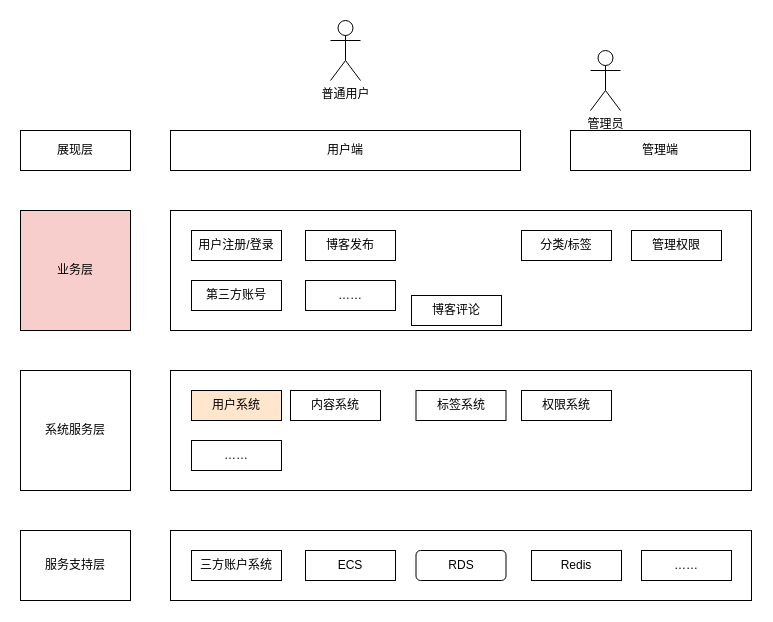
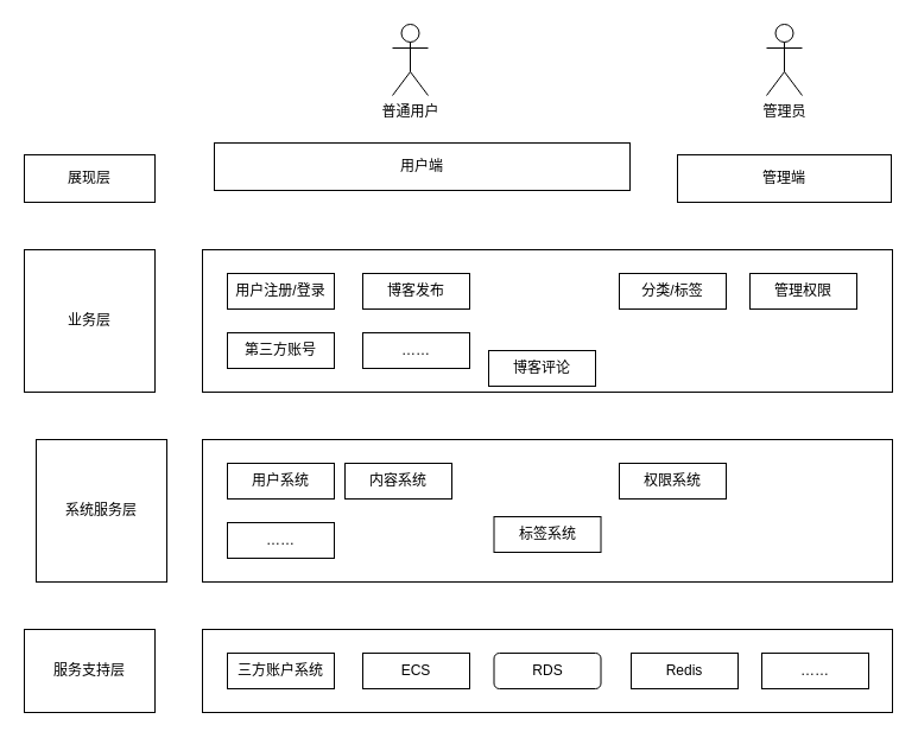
- <mxCell id="4" value="管理员" style="shape=umlActor;verticalLabelPosition=bottom;verticalAlign=top;html=1;outlineConnect=0;" vertex="1" parent="1"><mxGeometry x="590" y="50" width="30" height="60" as="geometry" /></mxCell>
+ <mxCell id="4" value="管理员" style="shape=umlActor;verticalLabelPosition=bottom;verticalAlign=top;html=1;outlineConnect=0;" vertex="1" parent="1"><mxGeometry x="645" y="20" width="30" height="60" as="geometry" /></mxCell>
- <mxCell id="2" value="用户端" style="rounded=0;whiteSpace=wrap;html=1;" vertex="1" parent="1"><mxGeometry x="170" y="130" width="350" height="40" as="geometry" /></mxCell>
+ <mxCell id="2" value="用户端" style="rounded=0;whiteSpace=wrap;html=1;" vertex="1" parent="1"><mxGeometry x="180" y="120" width="350" height="40" as="geometry" /></mxCell>
- <mxCell id="8" value="业务层" style="rounded=0;whiteSpace=wrap;html=1;fillColor=#f8cecc;" vertex="1" parent="1"><mxGeometry x="20" y="210" width="110" height="120" as="geometry" /></mxCell>
+ <mxCell id="8" value="业务层" style="rounded=0;whiteSpace=wrap;html=1;" vertex="1" parent="1"><mxGeometry x="20" y="210" width="110" height="120" as="geometry" /></mxCell>
- <mxCell id="18" value="用户系统" style="rounded=0;whiteSpace=wrap;html=1;fillColor=#ffe6cc;" vertex="1" parent="1"><mxGeometry x="191" y="390" width="90" height="30" as="geometry" /></mxCell>
+ <mxCell id="18" value="用户系统" style="rounded=0;whiteSpace=wrap;html=1;" vertex="1" parent="1"><mxGeometry x="191" y="390" width="90" height="30" as="geometry" /></mxCell>
- <mxCell id="20" value="标签系统" style="rounded=0;whiteSpace=wrap;html=1;" vertex="1" parent="1"><mxGeometry x="415.5" y="390" width="90" height="30" as="geometry" /></mxCell>
+ <mxCell id="20" value="标签系统" style="rounded=0;whiteSpace=wrap;html=1;" vertex="1" parent="1"><mxGeometry x="415.5" y="435" width="90" height="30" as="geometry" /></mxCell>
- <mxCell id="17" value="系统服务层" style="rounded=0;whiteSpace=wrap;html=1;" vertex="1" parent="1"><mxGeometry x="20" y="370" width="110" height="120" as="geometry" /></mxCell>
+ <mxCell id="17" value="系统服务层" style="rounded=0;whiteSpace=wrap;html=1;" vertex="1" parent="1"><mxGeometry x="30" y="370" width="110" height="120" as="geometry" /></mxCell>
